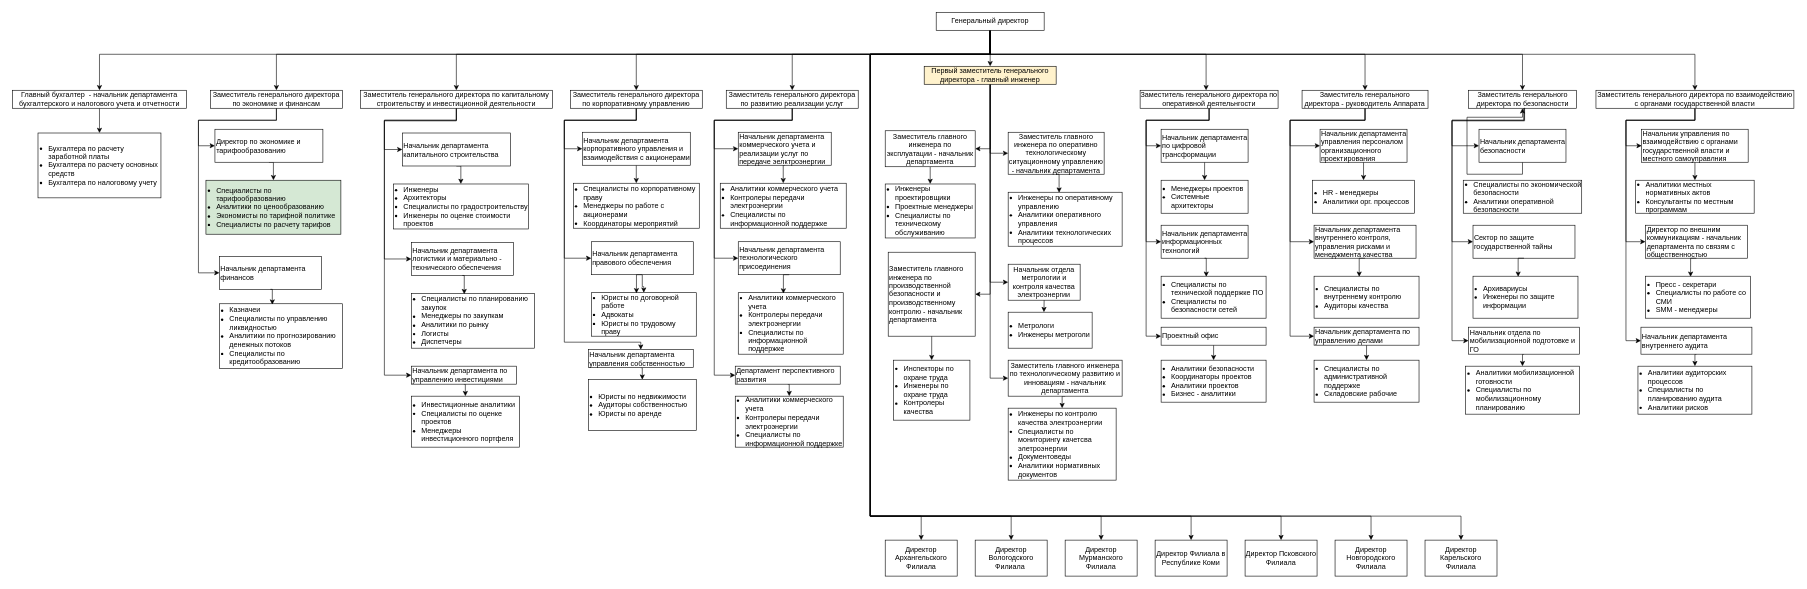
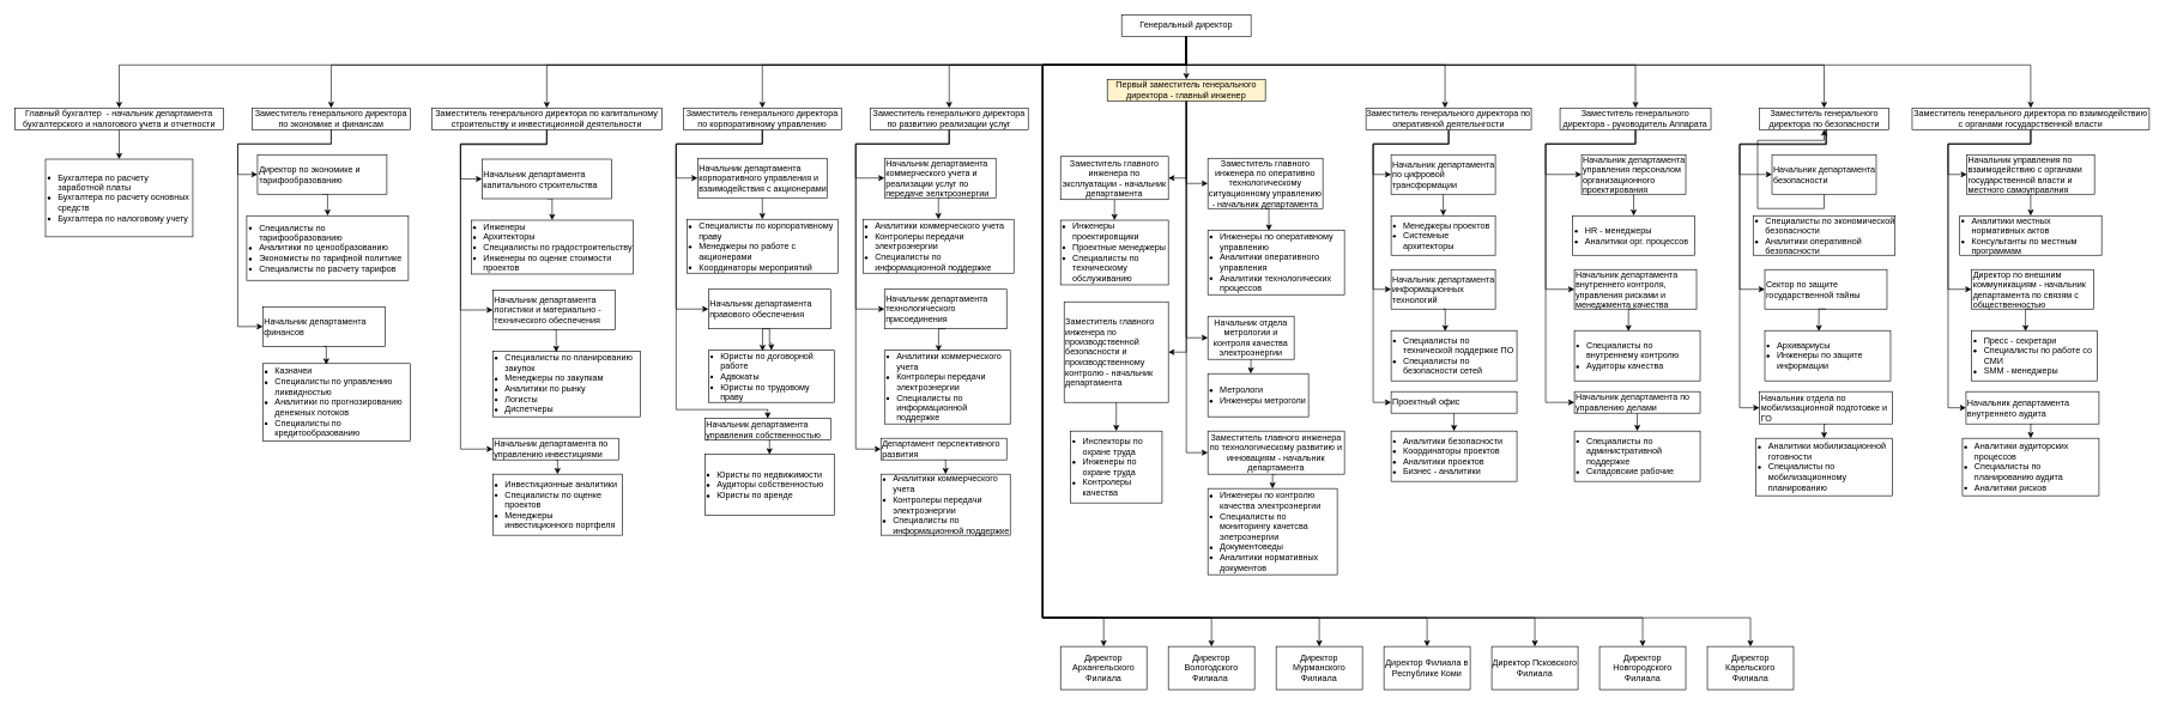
- <mxCell id="140" value="&lt;ul style=&quot;padding-left: 15px;&quot;&gt;&lt;li&gt;Специалисты по тарифообразованию&lt;/li&gt;&lt;li&gt;Аналитики по ценообразованию&lt;/li&gt;&lt;li&gt;Экономисты по тарифной политике&lt;/li&gt;&lt;li&gt;Специалисты по расчету тарифов&lt;/li&gt;&lt;/ul&gt;" style="rounded=0;whiteSpace=wrap;html=1;align=left;fillColor=#d5e8d4;" vertex="1" parent="1"><mxGeometry x="342.5" y="300" width="225" height="90" as="geometry" /></mxCell>
+ <mxCell id="140" value="&lt;ul style=&quot;padding-left: 15px;&quot;&gt;&lt;li&gt;Специалисты по тарифообразованию&lt;/li&gt;&lt;li&gt;Аналитики по ценообразованию&lt;/li&gt;&lt;li&gt;Экономисты по тарифной политике&lt;/li&gt;&lt;li&gt;Специалисты по расчету тарифов&lt;/li&gt;&lt;/ul&gt;" style="rounded=0;whiteSpace=wrap;html=1;align=left;" vertex="1" parent="1"><mxGeometry x="342.5" y="300" width="225" height="90" as="geometry" /></mxCell>
